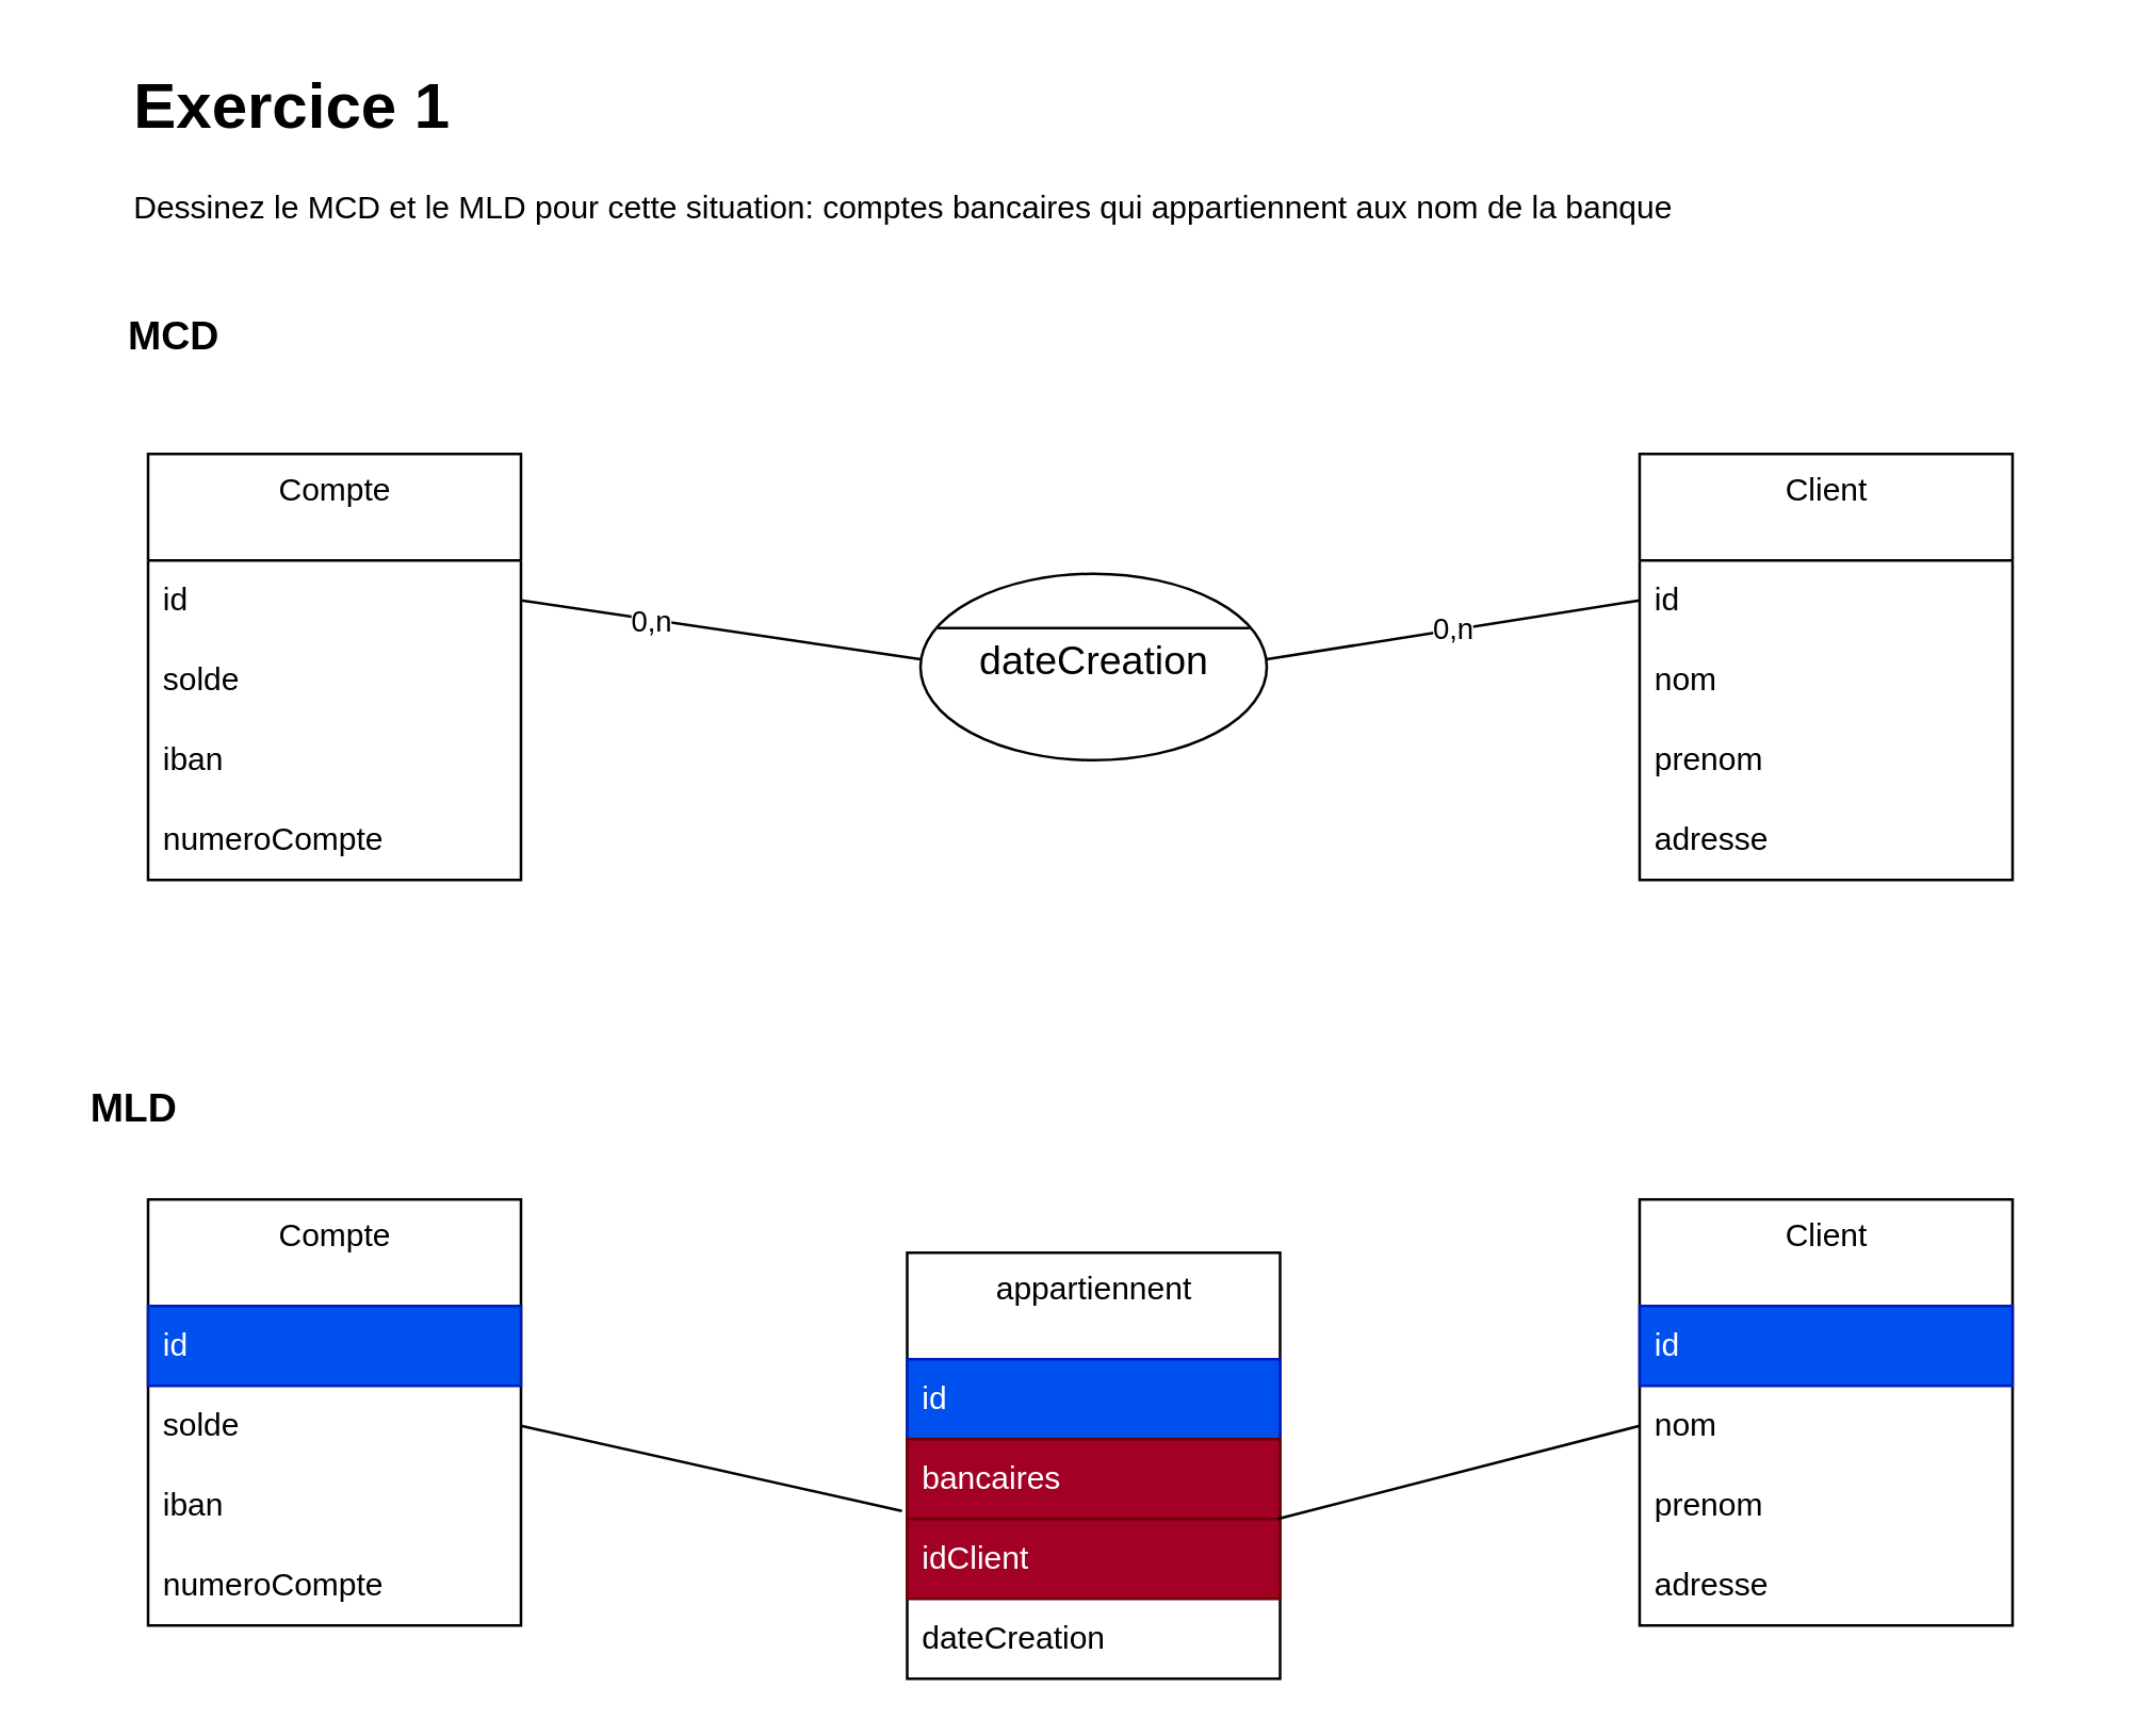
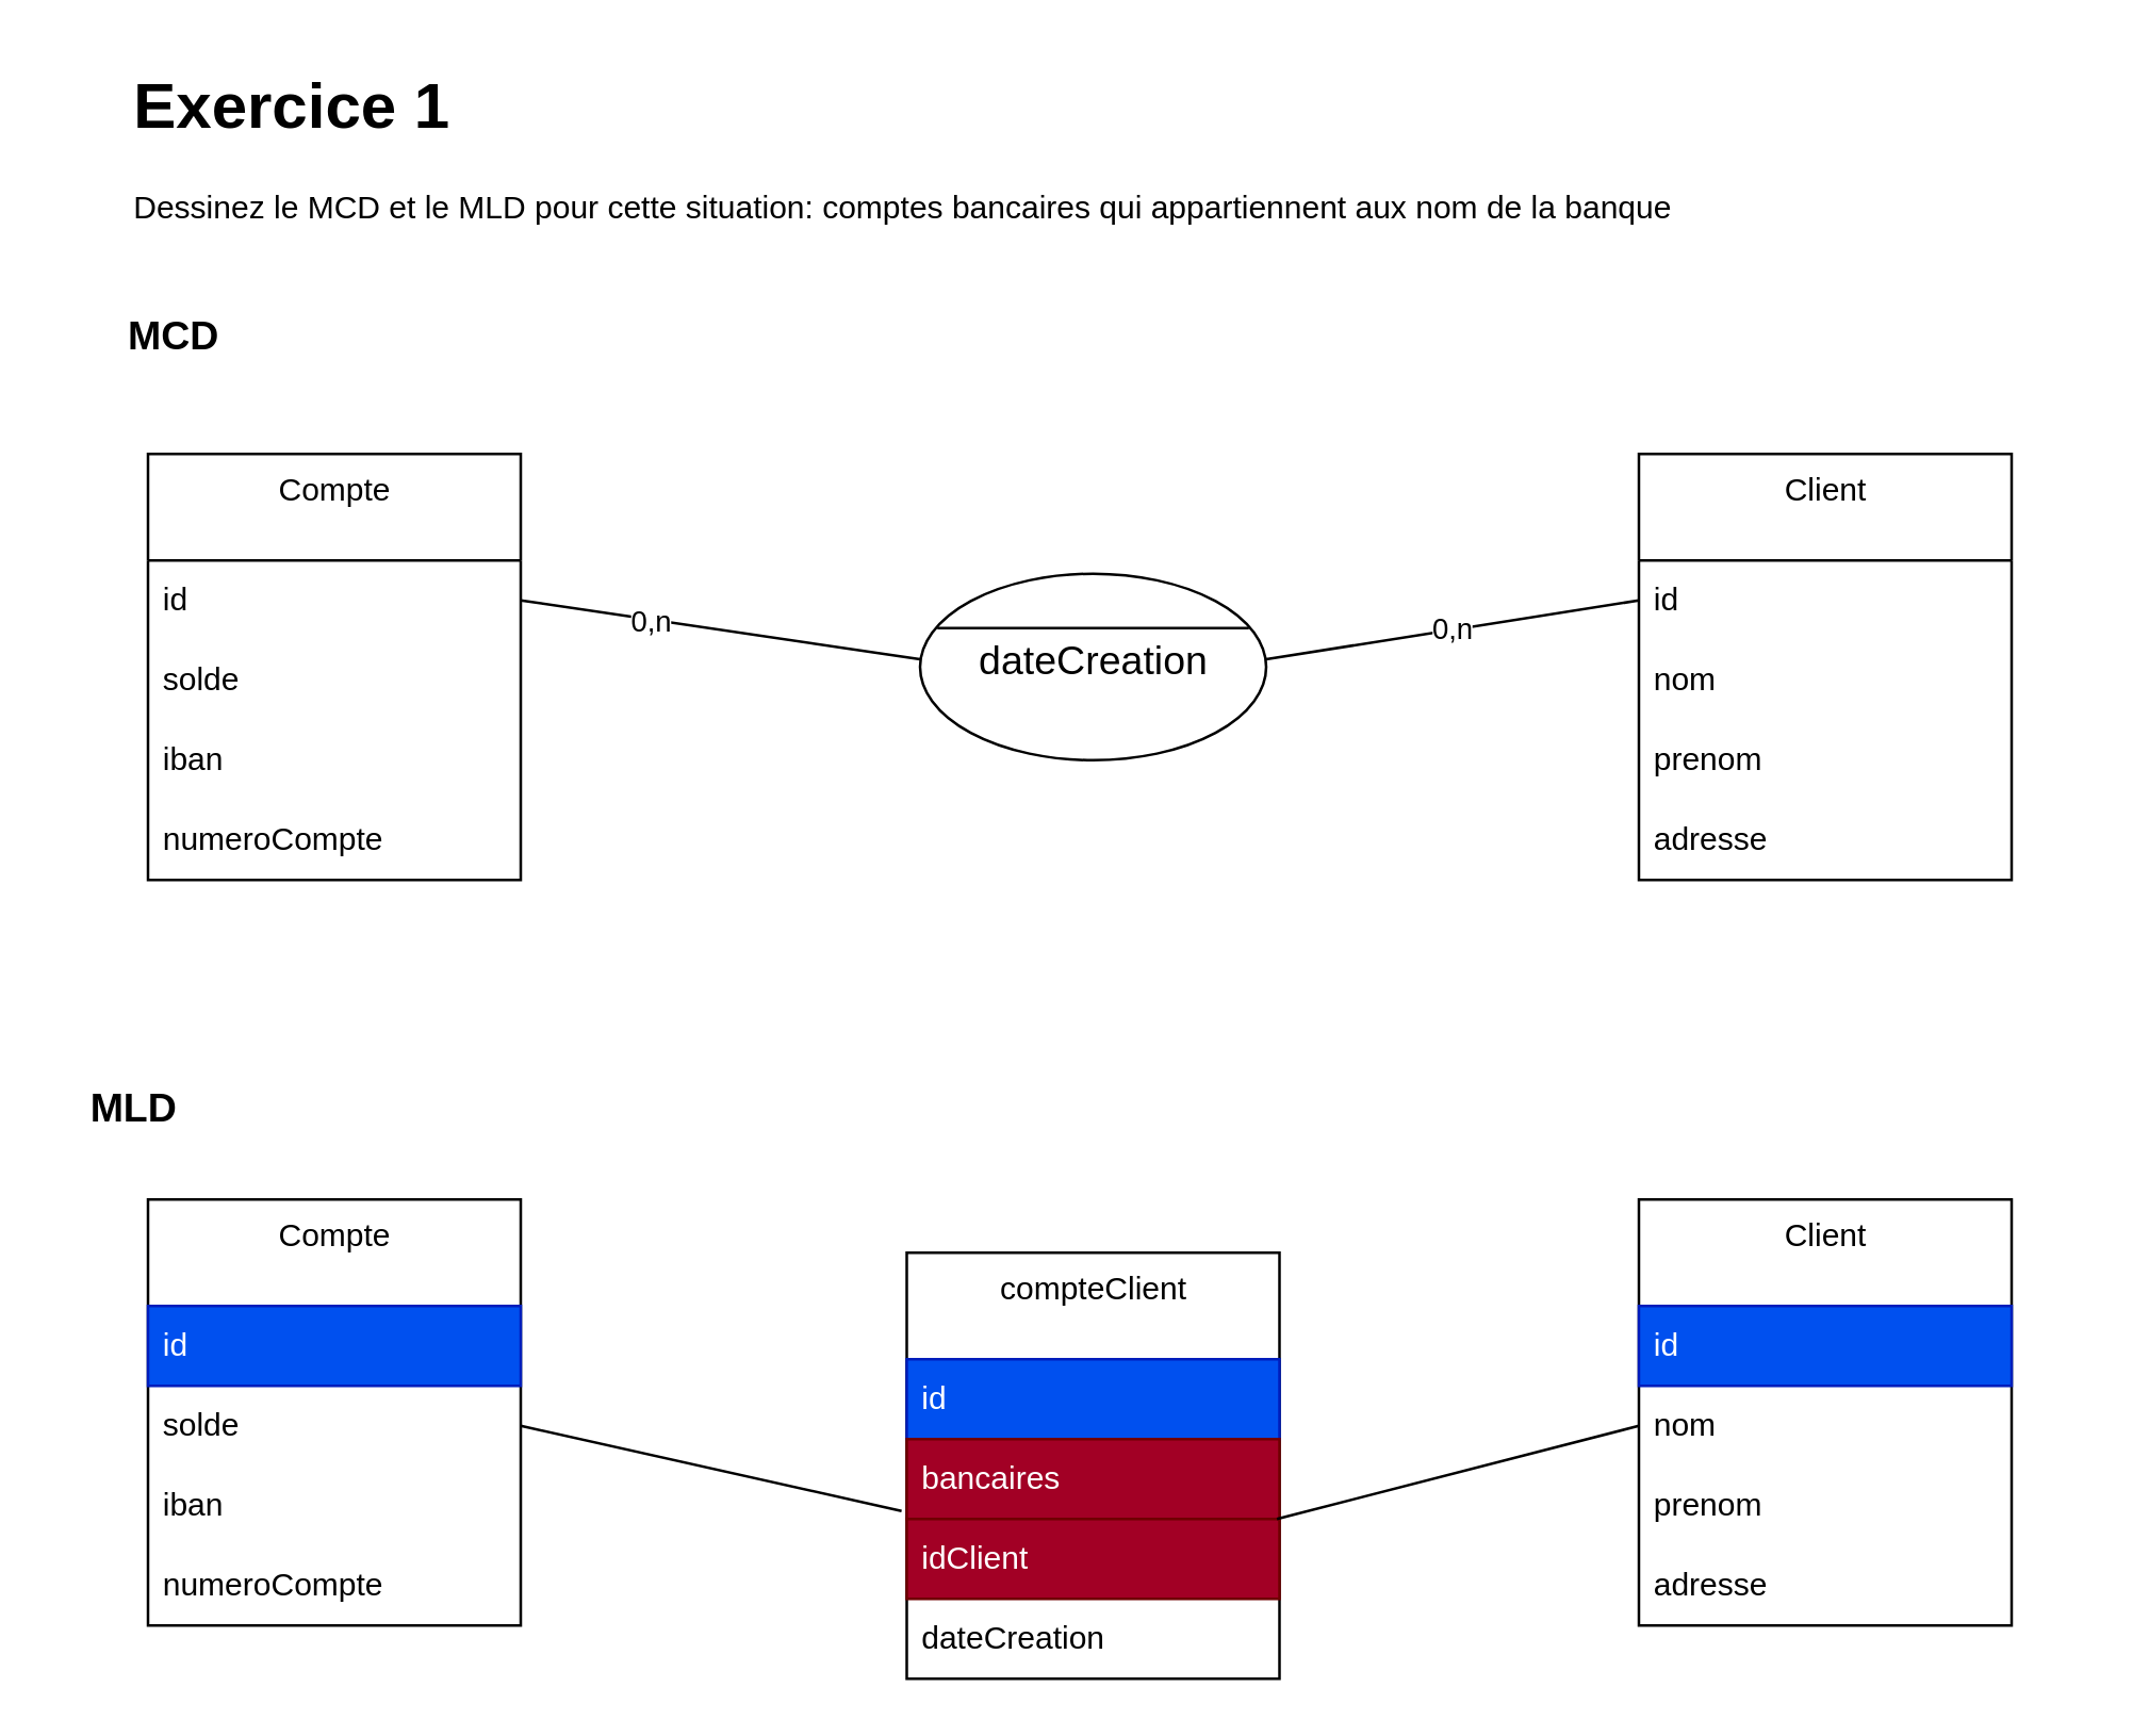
- <mxCell id="28" value="appartiennent" style="swimlane;fontStyle=0;align=center;verticalAlign=top;childLayout=stackLayout;horizontal=1;startSize=40;horizontalStack=0;resizeParent=1;resizeParentMax=0;resizeLast=0;collapsible=0;marginBottom=0;html=1;" parent="1" vertex="1"><mxGeometry x="340" y="470" width="140" height="160" as="geometry" /></mxCell>
+ <mxCell id="28" value="compteClient" style="swimlane;fontStyle=0;align=center;verticalAlign=top;childLayout=stackLayout;horizontal=1;startSize=40;horizontalStack=0;resizeParent=1;resizeParentMax=0;resizeLast=0;collapsible=0;marginBottom=0;html=1;" parent="1" vertex="1"><mxGeometry x="340" y="470" width="140" height="160" as="geometry" /></mxCell>
